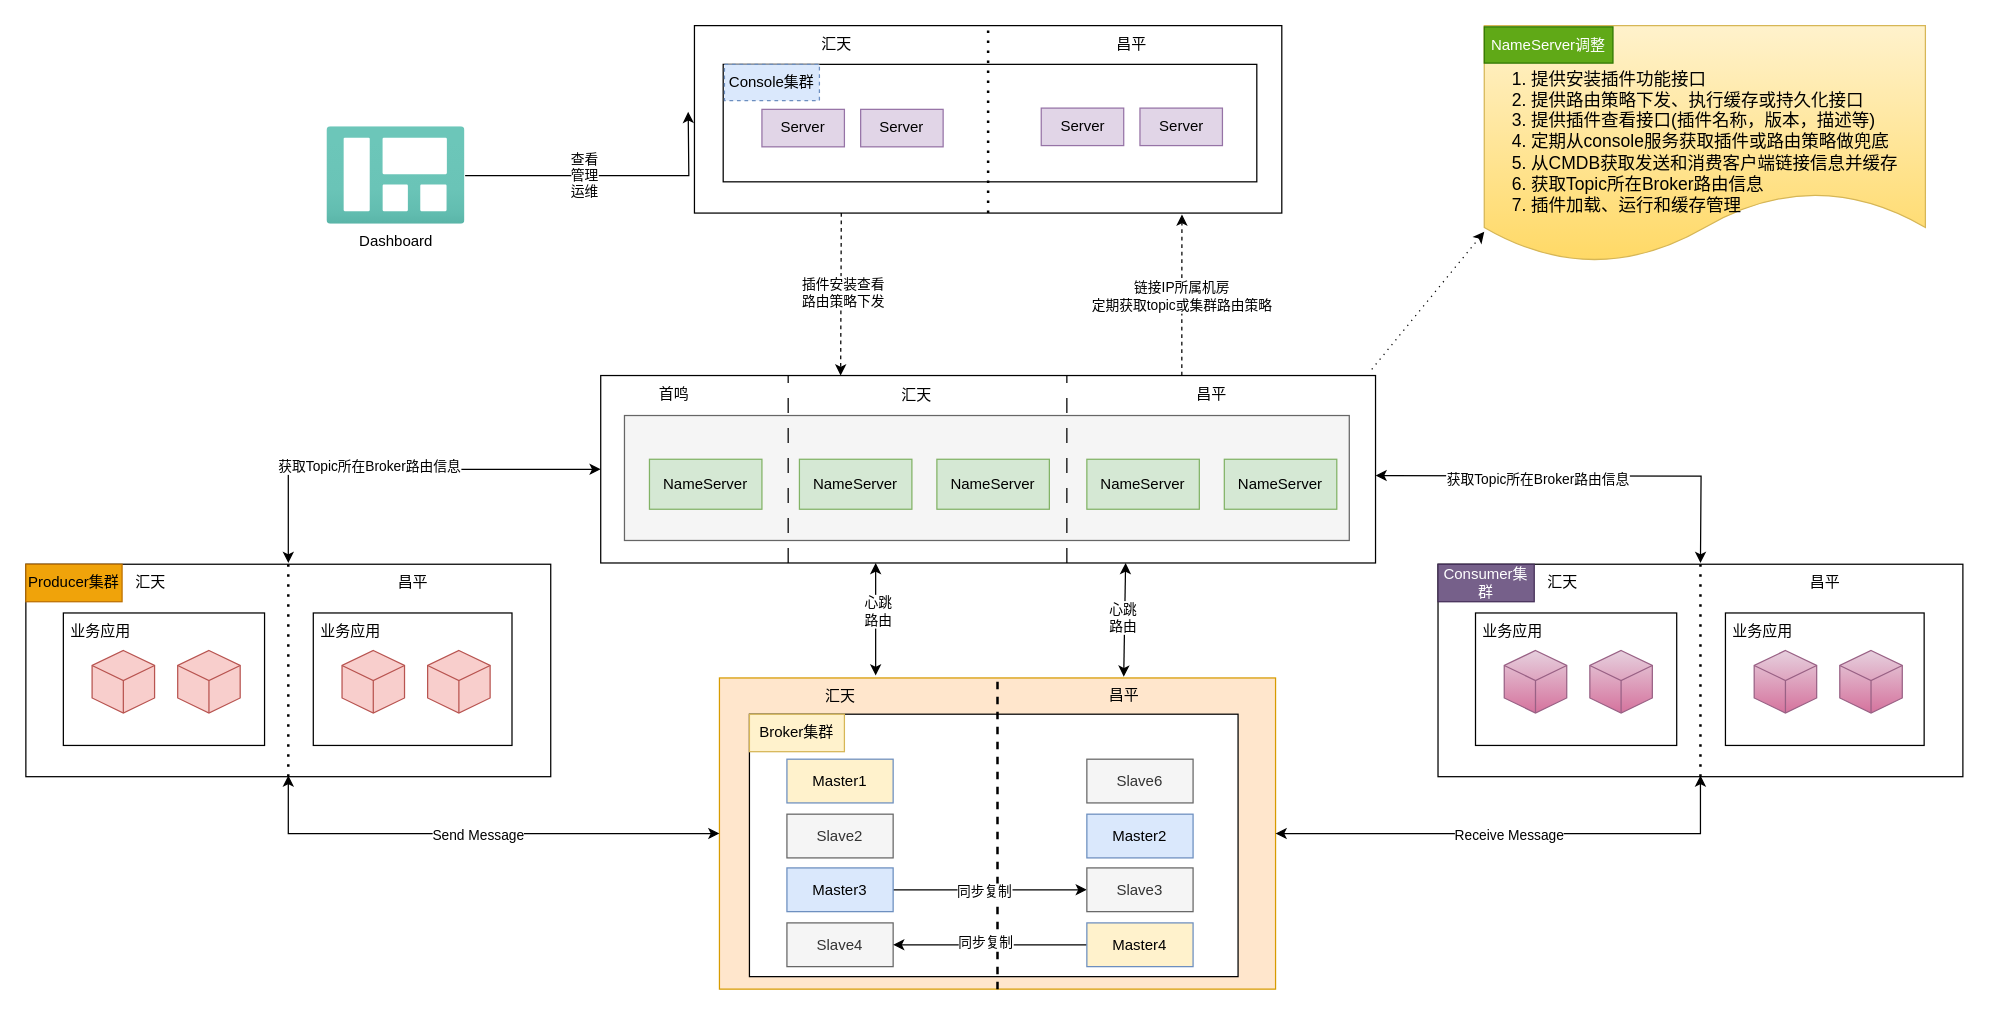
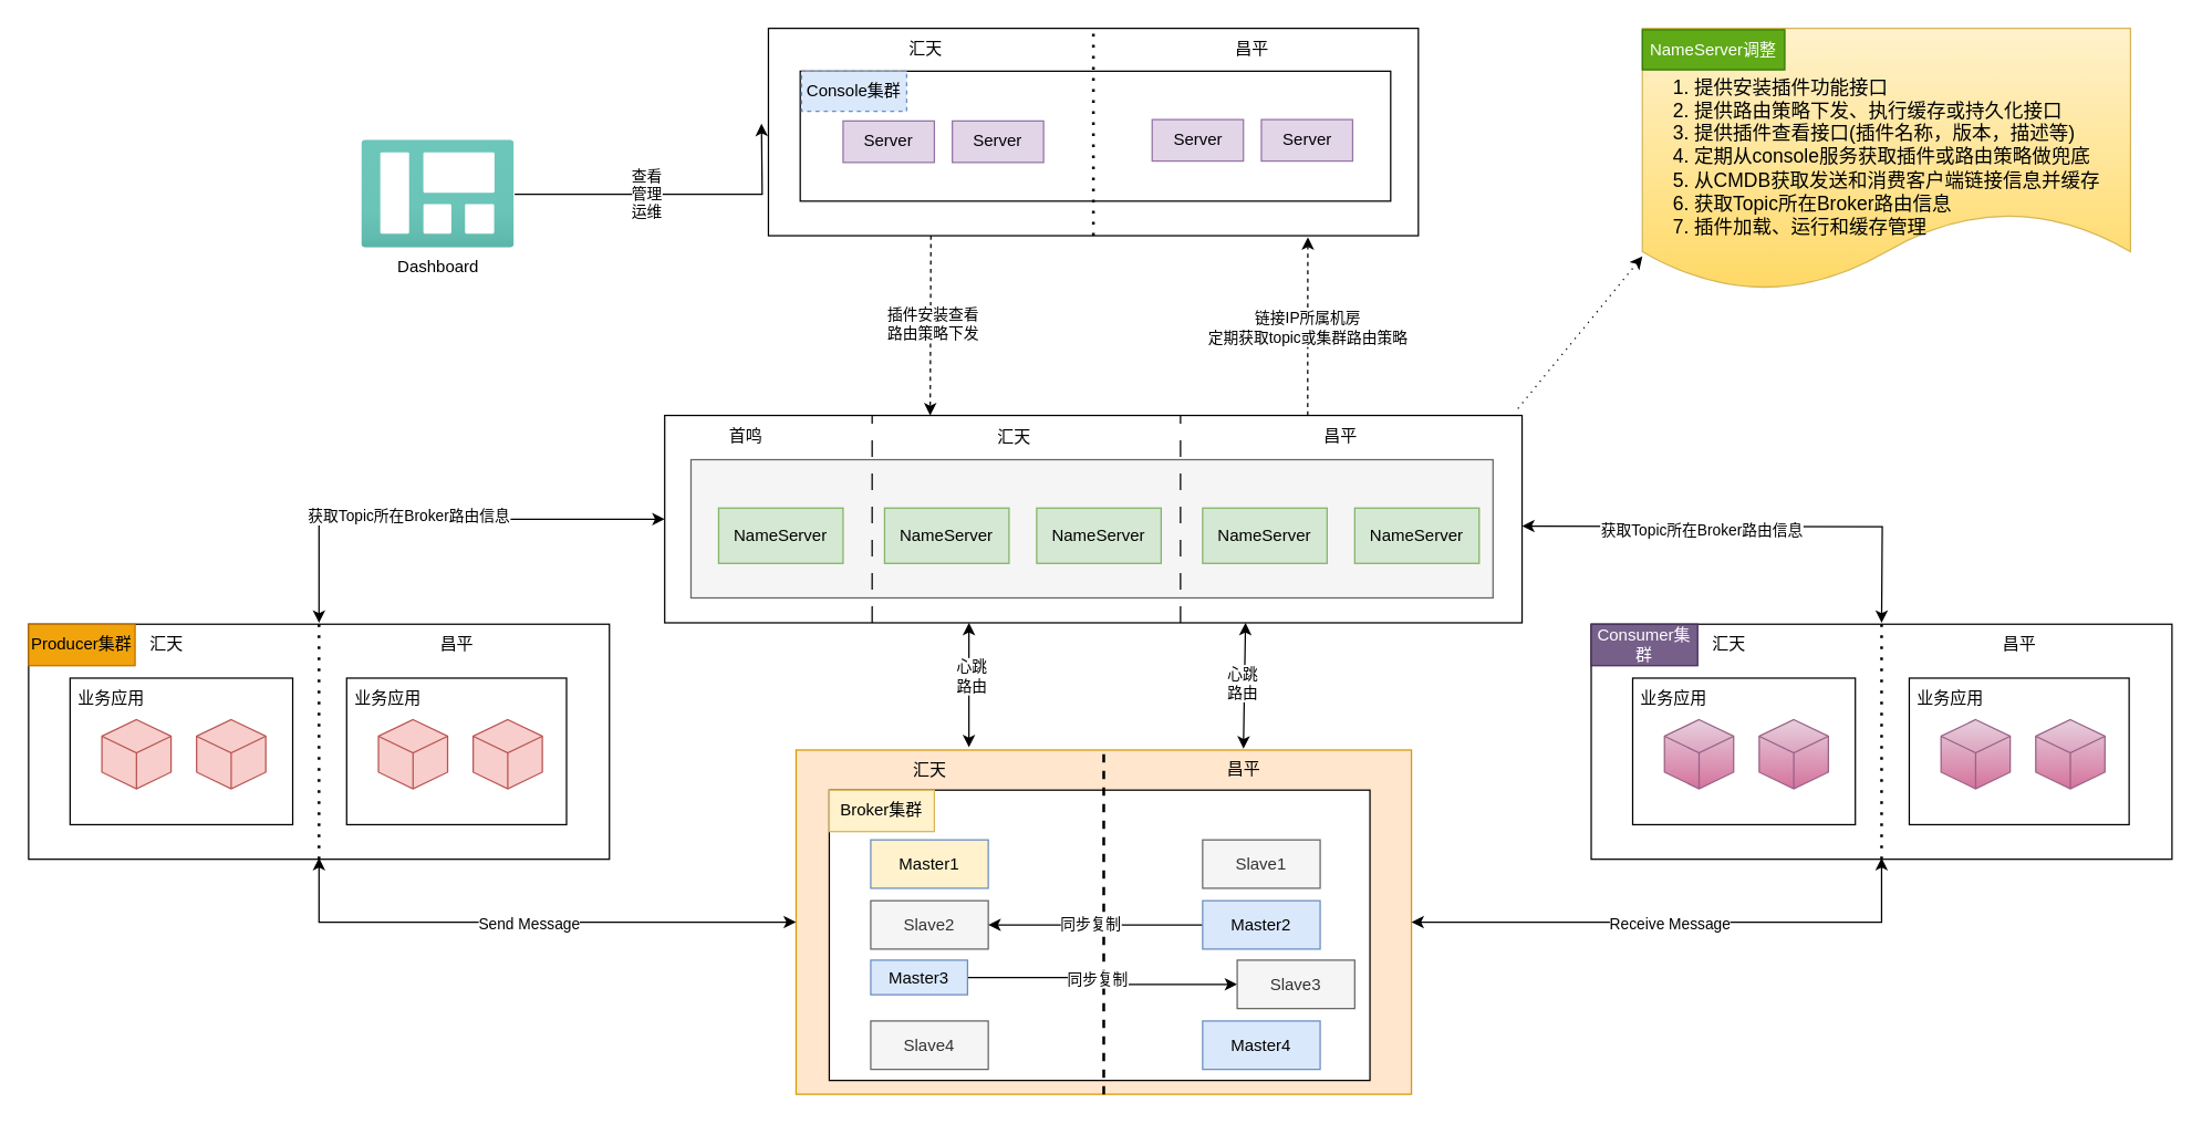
- <mxCell id="19" value="Slave6" style="rounded=0;whiteSpace=wrap;html=1;fillColor=#f5f5f5;strokeColor=#666666;fontColor=#333333;" parent="1" vertex="1"><mxGeometry x="869" y="607" width="85" height="35" as="geometry" /></mxCell>
+ <mxCell id="19" value="Slave1" style="rounded=0;whiteSpace=wrap;html=1;fillColor=#f5f5f5;strokeColor=#666666;fontColor=#333333;" parent="1" vertex="1"><mxGeometry x="869" y="607" width="85" height="35" as="geometry" /></mxCell>
+ <mxCell id="21" value="" style="edgeStyle=orthogonalEdgeStyle;rounded=0;orthogonalLoop=1;jettySize=auto;html=1;" parent="1" source="23" target="20" edge="1"><mxGeometry relative="1" as="geometry" /></mxCell>
+ <mxCell id="22" value="同步复制" style="edgeLabel;html=1;align=center;verticalAlign=middle;resizable=0;points=[];" parent="21" vertex="1" connectable="0"><mxGeometry x="0.061" y="-1" relative="1" as="geometry"><mxPoint as="offset" /></mxGeometry></mxCell>
- <mxCell id="56" value="Master3" style="rounded=0;whiteSpace=wrap;html=1;fillColor=#dae8fc;strokeColor=#6c8ebf;" parent="1" vertex="1"><mxGeometry x="629" y="694" width="85" height="35" as="geometry" /></mxCell>
+ <mxCell id="56" value="Master3" style="rounded=0;whiteSpace=wrap;html=1;fillColor=#dae8fc;strokeColor=#6c8ebf;" parent="1" vertex="1"><mxGeometry x="629" y="694" width="70" height="25" as="geometry" /></mxCell>
- <mxCell id="57" value="Slave3" style="rounded=0;whiteSpace=wrap;html=1;fillColor=#f5f5f5;strokeColor=#666666;fontColor=#333333;" parent="1" vertex="1"><mxGeometry x="869" y="694" width="85" height="35" as="geometry" /></mxCell>
+ <mxCell id="57" value="Slave3" style="rounded=0;whiteSpace=wrap;html=1;fillColor=#f5f5f5;strokeColor=#666666;fontColor=#333333;" parent="1" vertex="1"><mxGeometry x="894" y="694" width="85" height="35" as="geometry" /></mxCell>
- <mxCell id="59" value="" style="edgeStyle=orthogonalEdgeStyle;rounded=0;orthogonalLoop=1;jettySize=auto;html=1;" parent="1" source="61" target="58" edge="1"><mxGeometry relative="1" as="geometry" /></mxCell>
- <mxCell id="60" value="同步复制" style="edgeLabel;html=1;align=center;verticalAlign=middle;resizable=0;points=[];" parent="59" vertex="1" connectable="0"><mxGeometry x="0.061" y="-2" relative="1" as="geometry"><mxPoint as="offset" /></mxGeometry></mxCell>
- <mxCell id="61" value="Master4" style="rounded=0;whiteSpace=wrap;html=1;fillColor=#fff2cc;strokeColor=#6c8ebf;" parent="1" vertex="1"><mxGeometry x="869" y="738" width="85" height="35" as="geometry" /></mxCell>
+ <mxCell id="61" value="Master4" style="rounded=0;whiteSpace=wrap;html=1;fillColor=#dae8fc;strokeColor=#6c8ebf;" parent="1" vertex="1"><mxGeometry x="869" y="738" width="85" height="35" as="geometry" /></mxCell>
